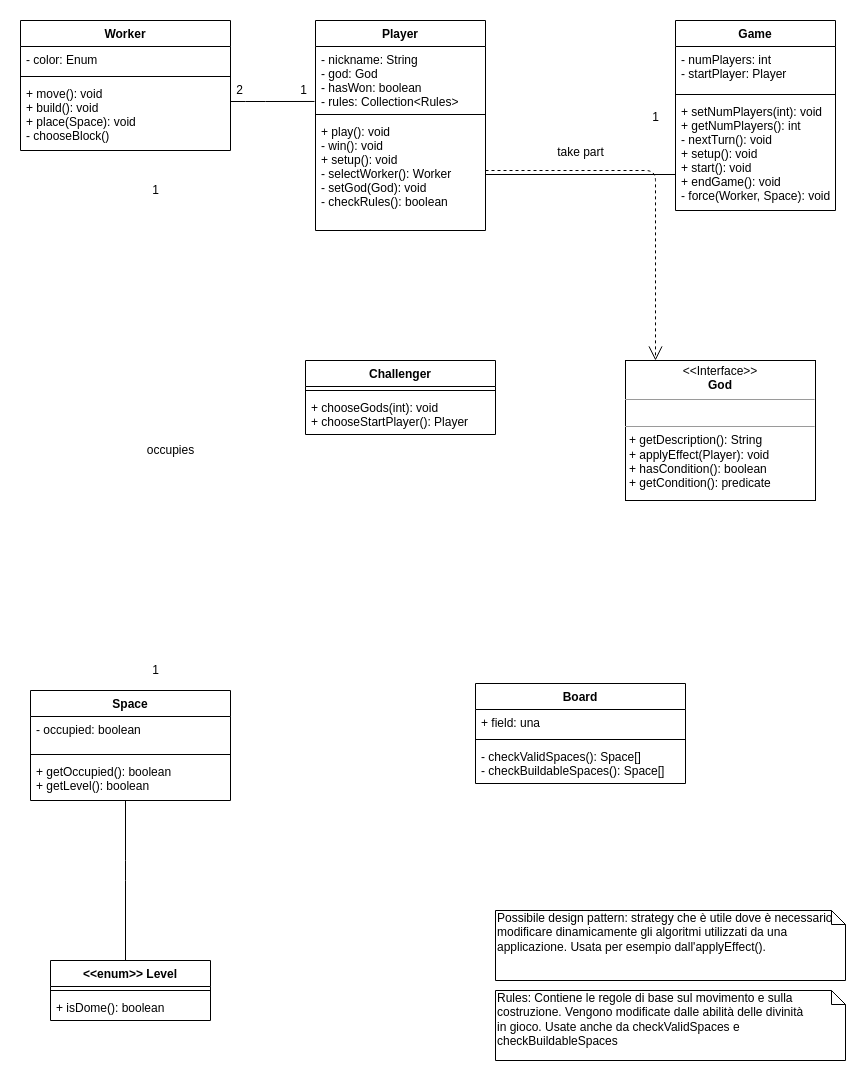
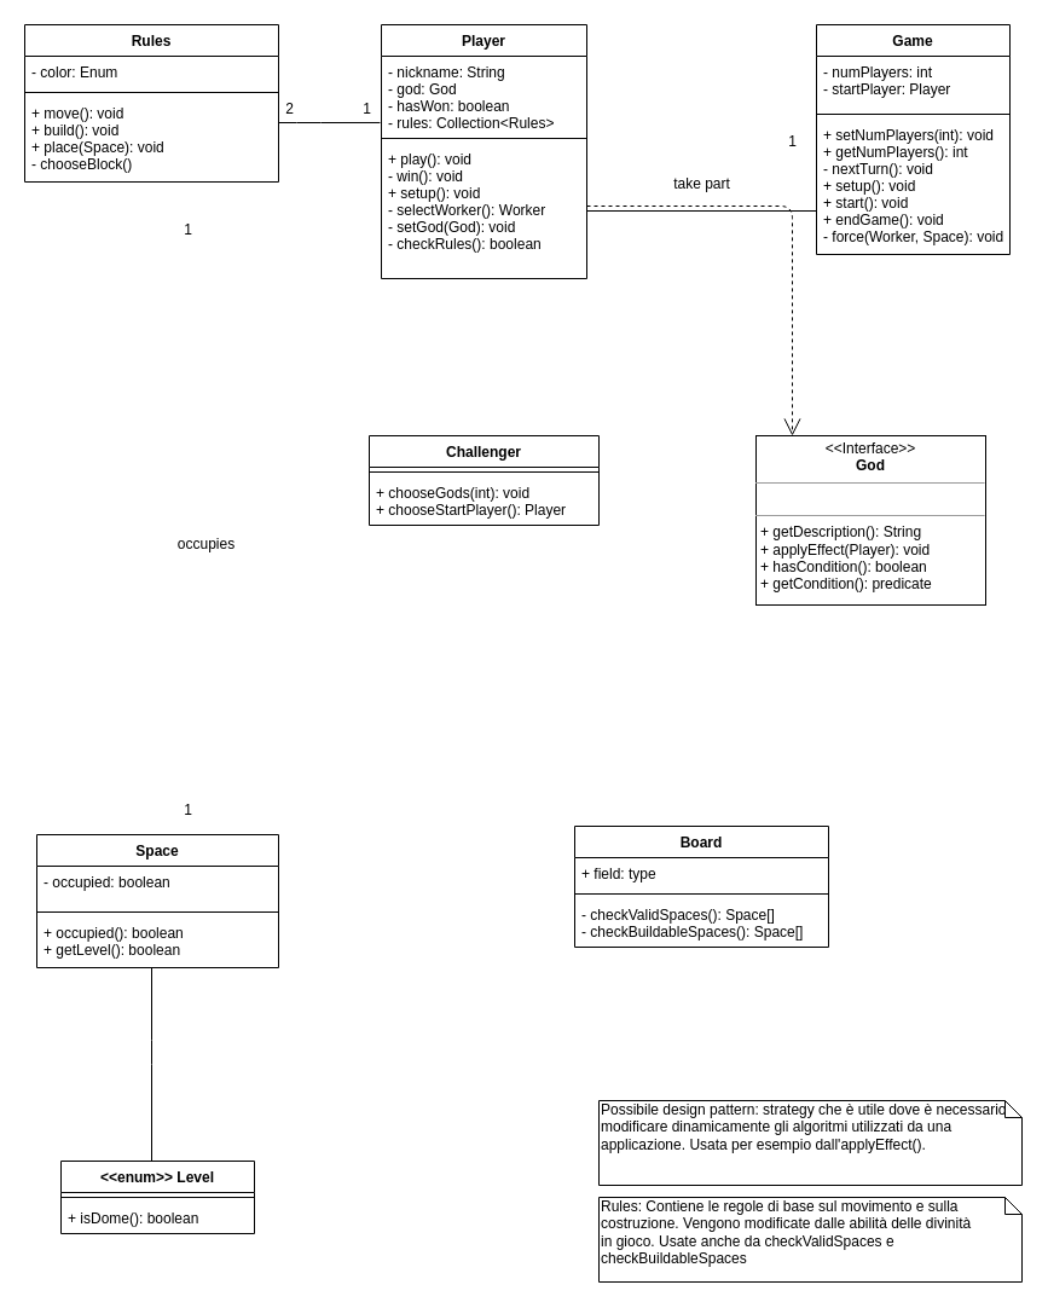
- <mxCell id="7" value="Worker" style="swimlane;fontStyle=1;align=center;verticalAlign=top;childLayout=stackLayout;horizontal=1;startSize=26;horizontalStack=0;resizeParent=1;resizeParentMax=0;resizeLast=0;collapsible=1;marginBottom=0;" parent="1" vertex="1"><mxGeometry x="20" y="20" width="210" height="130" as="geometry"><mxRectangle x="20" y="32" width="70" height="26" as="alternateBounds" /></mxGeometry></mxCell>
+ <mxCell id="7" value="Rules" style="swimlane;fontStyle=1;align=center;verticalAlign=top;childLayout=stackLayout;horizontal=1;startSize=26;horizontalStack=0;resizeParent=1;resizeParentMax=0;resizeLast=0;collapsible=1;marginBottom=0;" parent="1" vertex="1"><mxGeometry x="20" y="20" width="210" height="130" as="geometry"><mxRectangle x="20" y="32" width="70" height="26" as="alternateBounds" /></mxGeometry></mxCell>
- <mxCell id="39" value="+ field: una" style="text;strokeColor=none;fillColor=none;align=left;verticalAlign=top;spacingLeft=4;spacingRight=4;overflow=hidden;rotatable=0;points=[[0,0.5],[1,0.5]];portConstraint=eastwest;" parent="38" vertex="1"><mxGeometry y="26" width="210" height="26" as="geometry" /></mxCell>
+ <mxCell id="39" value="+ field: type" style="text;strokeColor=none;fillColor=none;align=left;verticalAlign=top;spacingLeft=4;spacingRight=4;overflow=hidden;rotatable=0;points=[[0,0.5],[1,0.5]];portConstraint=eastwest;" parent="38" vertex="1"><mxGeometry y="26" width="210" height="26" as="geometry" /></mxCell>
- <mxCell id="30" value="+ getOccupied(): boolean&#10;+ getLevel(): boolean" style="text;strokeColor=none;fillColor=none;align=left;verticalAlign=top;spacingLeft=4;spacingRight=4;overflow=hidden;rotatable=0;points=[[0,0.5],[1,0.5]];portConstraint=eastwest;" parent="27" vertex="1"><mxGeometry y="68" width="200" height="42" as="geometry" /></mxCell>
+ <mxCell id="30" value="+ occupied(): boolean&#10;+ getLevel(): boolean" style="text;strokeColor=none;fillColor=none;align=left;verticalAlign=top;spacingLeft=4;spacingRight=4;overflow=hidden;rotatable=0;points=[[0,0.5],[1,0.5]];portConstraint=eastwest;" parent="27" vertex="1"><mxGeometry y="68" width="200" height="42" as="geometry" /></mxCell>
